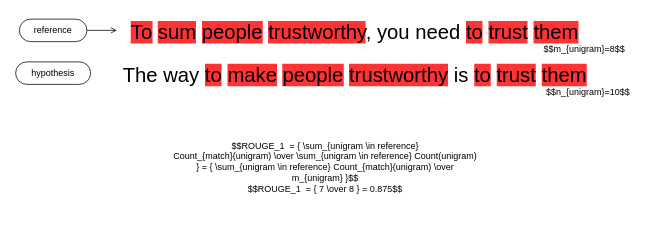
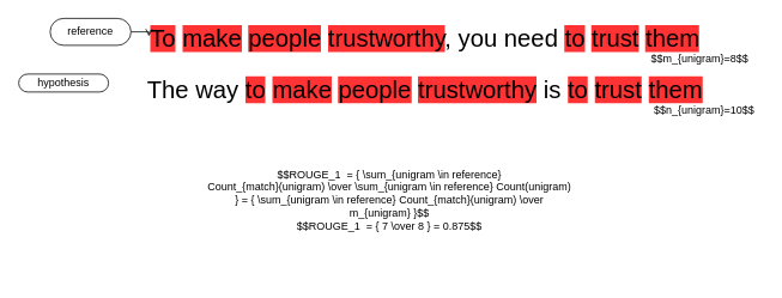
- <mxCell id="2" value="&lt;div align=&quot;center&quot;&gt;&lt;font style=&quot;font-size: 27px&quot;&gt;&lt;span style=&quot;background-color: rgb(255 , 51 , 51)&quot;&gt;To&lt;/span&gt; &lt;span style=&quot;background-color: rgb(255 , 51 , 51)&quot;&gt;sum&lt;/span&gt; &lt;span style=&quot;background-color: rgb(255 , 51 , 51)&quot;&gt;people&lt;/span&gt; &lt;span style=&quot;background-color: rgb(255 , 51 , 51)&quot;&gt;trustworthy&lt;/span&gt;, you need &lt;span style=&quot;background-color: rgb(255 , 51 , 51)&quot;&gt;to&lt;/span&gt; &lt;span style=&quot;background-color: rgb(255 , 51 , 51)&quot;&gt;trust&lt;/span&gt; &lt;span style=&quot;background-color: rgb(255 , 51 , 51)&quot;&gt;them&lt;/span&gt;&lt;/font&gt;&lt;/div&gt;" style="text;whiteSpace=wrap;html=1;align=center;" vertex="1" parent="1"><mxGeometry x="155" y="20" width="635" height="40" as="geometry" /></mxCell>
+ <mxCell id="2" value="&lt;div align=&quot;center&quot;&gt;&lt;font style=&quot;font-size: 27px&quot;&gt;&lt;span style=&quot;background-color: rgb(255 , 51 , 51)&quot;&gt;To&lt;/span&gt; &lt;span style=&quot;background-color: rgb(255 , 51 , 51)&quot;&gt;make&lt;/span&gt; &lt;span style=&quot;background-color: rgb(255 , 51 , 51)&quot;&gt;people&lt;/span&gt; &lt;span style=&quot;background-color: rgb(255 , 51 , 51)&quot;&gt;trustworthy&lt;/span&gt;, you need &lt;span style=&quot;background-color: rgb(255 , 51 , 51)&quot;&gt;to&lt;/span&gt; &lt;span style=&quot;background-color: rgb(255 , 51 , 51)&quot;&gt;trust&lt;/span&gt; &lt;span style=&quot;background-color: rgb(255 , 51 , 51)&quot;&gt;them&lt;/span&gt;&lt;/font&gt;&lt;/div&gt;" style="text;whiteSpace=wrap;html=1;align=center;" vertex="1" parent="1"><mxGeometry x="155" y="20" width="635" height="40" as="geometry" /></mxCell>
- <mxCell id="6" value="reference" style="whiteSpace=wrap;html=1;rounded=1;arcSize=50;align=center;verticalAlign=middle;strokeWidth=1;autosize=1;spacing=4;treeFolding=1;treeMoving=1;newEdgeStyle={&quot;edgeStyle&quot;:&quot;entityRelationEdgeStyle&quot;,&quot;startArrow&quot;:&quot;none&quot;,&quot;endArrow&quot;:&quot;none&quot;,&quot;segment&quot;:10,&quot;curved&quot;:1};" vertex="1" parent="1"><mxGeometry x="25" y="25" width="90" height="30" as="geometry" /></mxCell>
+ <mxCell id="6" value="reference" style="whiteSpace=wrap;html=1;rounded=1;arcSize=50;align=center;verticalAlign=middle;strokeWidth=1;autosize=1;spacing=4;treeFolding=1;treeMoving=1;newEdgeStyle={&quot;edgeStyle&quot;:&quot;entityRelationEdgeStyle&quot;,&quot;startArrow&quot;:&quot;none&quot;,&quot;endArrow&quot;:&quot;none&quot;,&quot;segment&quot;:10,&quot;curved&quot;:1};" vertex="1" parent="1"><mxGeometry x="55" y="20" width="90" height="30" as="geometry" /></mxCell>
- <mxCell id="4" value="hypothesis" style="whiteSpace=wrap;html=1;rounded=1;arcSize=50;align=center;verticalAlign=middle;strokeWidth=1;autosize=1;spacing=4;treeFolding=1;treeMoving=1;newEdgeStyle={&quot;edgeStyle&quot;:&quot;entityRelationEdgeStyle&quot;,&quot;startArrow&quot;:&quot;none&quot;,&quot;endArrow&quot;:&quot;none&quot;,&quot;segment&quot;:10,&quot;curved&quot;:1};" vertex="1" parent="1"><mxGeometry x="20" y="82" width="100" height="30" as="geometry" /></mxCell>
+ <mxCell id="4" value="hypothesis" style="whiteSpace=wrap;html=1;rounded=1;arcSize=50;align=center;verticalAlign=middle;strokeWidth=1;autosize=1;spacing=4;treeFolding=1;treeMoving=1;newEdgeStyle={&quot;edgeStyle&quot;:&quot;entityRelationEdgeStyle&quot;,&quot;startArrow&quot;:&quot;none&quot;,&quot;endArrow&quot;:&quot;none&quot;,&quot;segment&quot;:10,&quot;curved&quot;:1};" vertex="1" parent="1"><mxGeometry x="20" y="82" width="100" height="20" as="geometry" /></mxCell>
